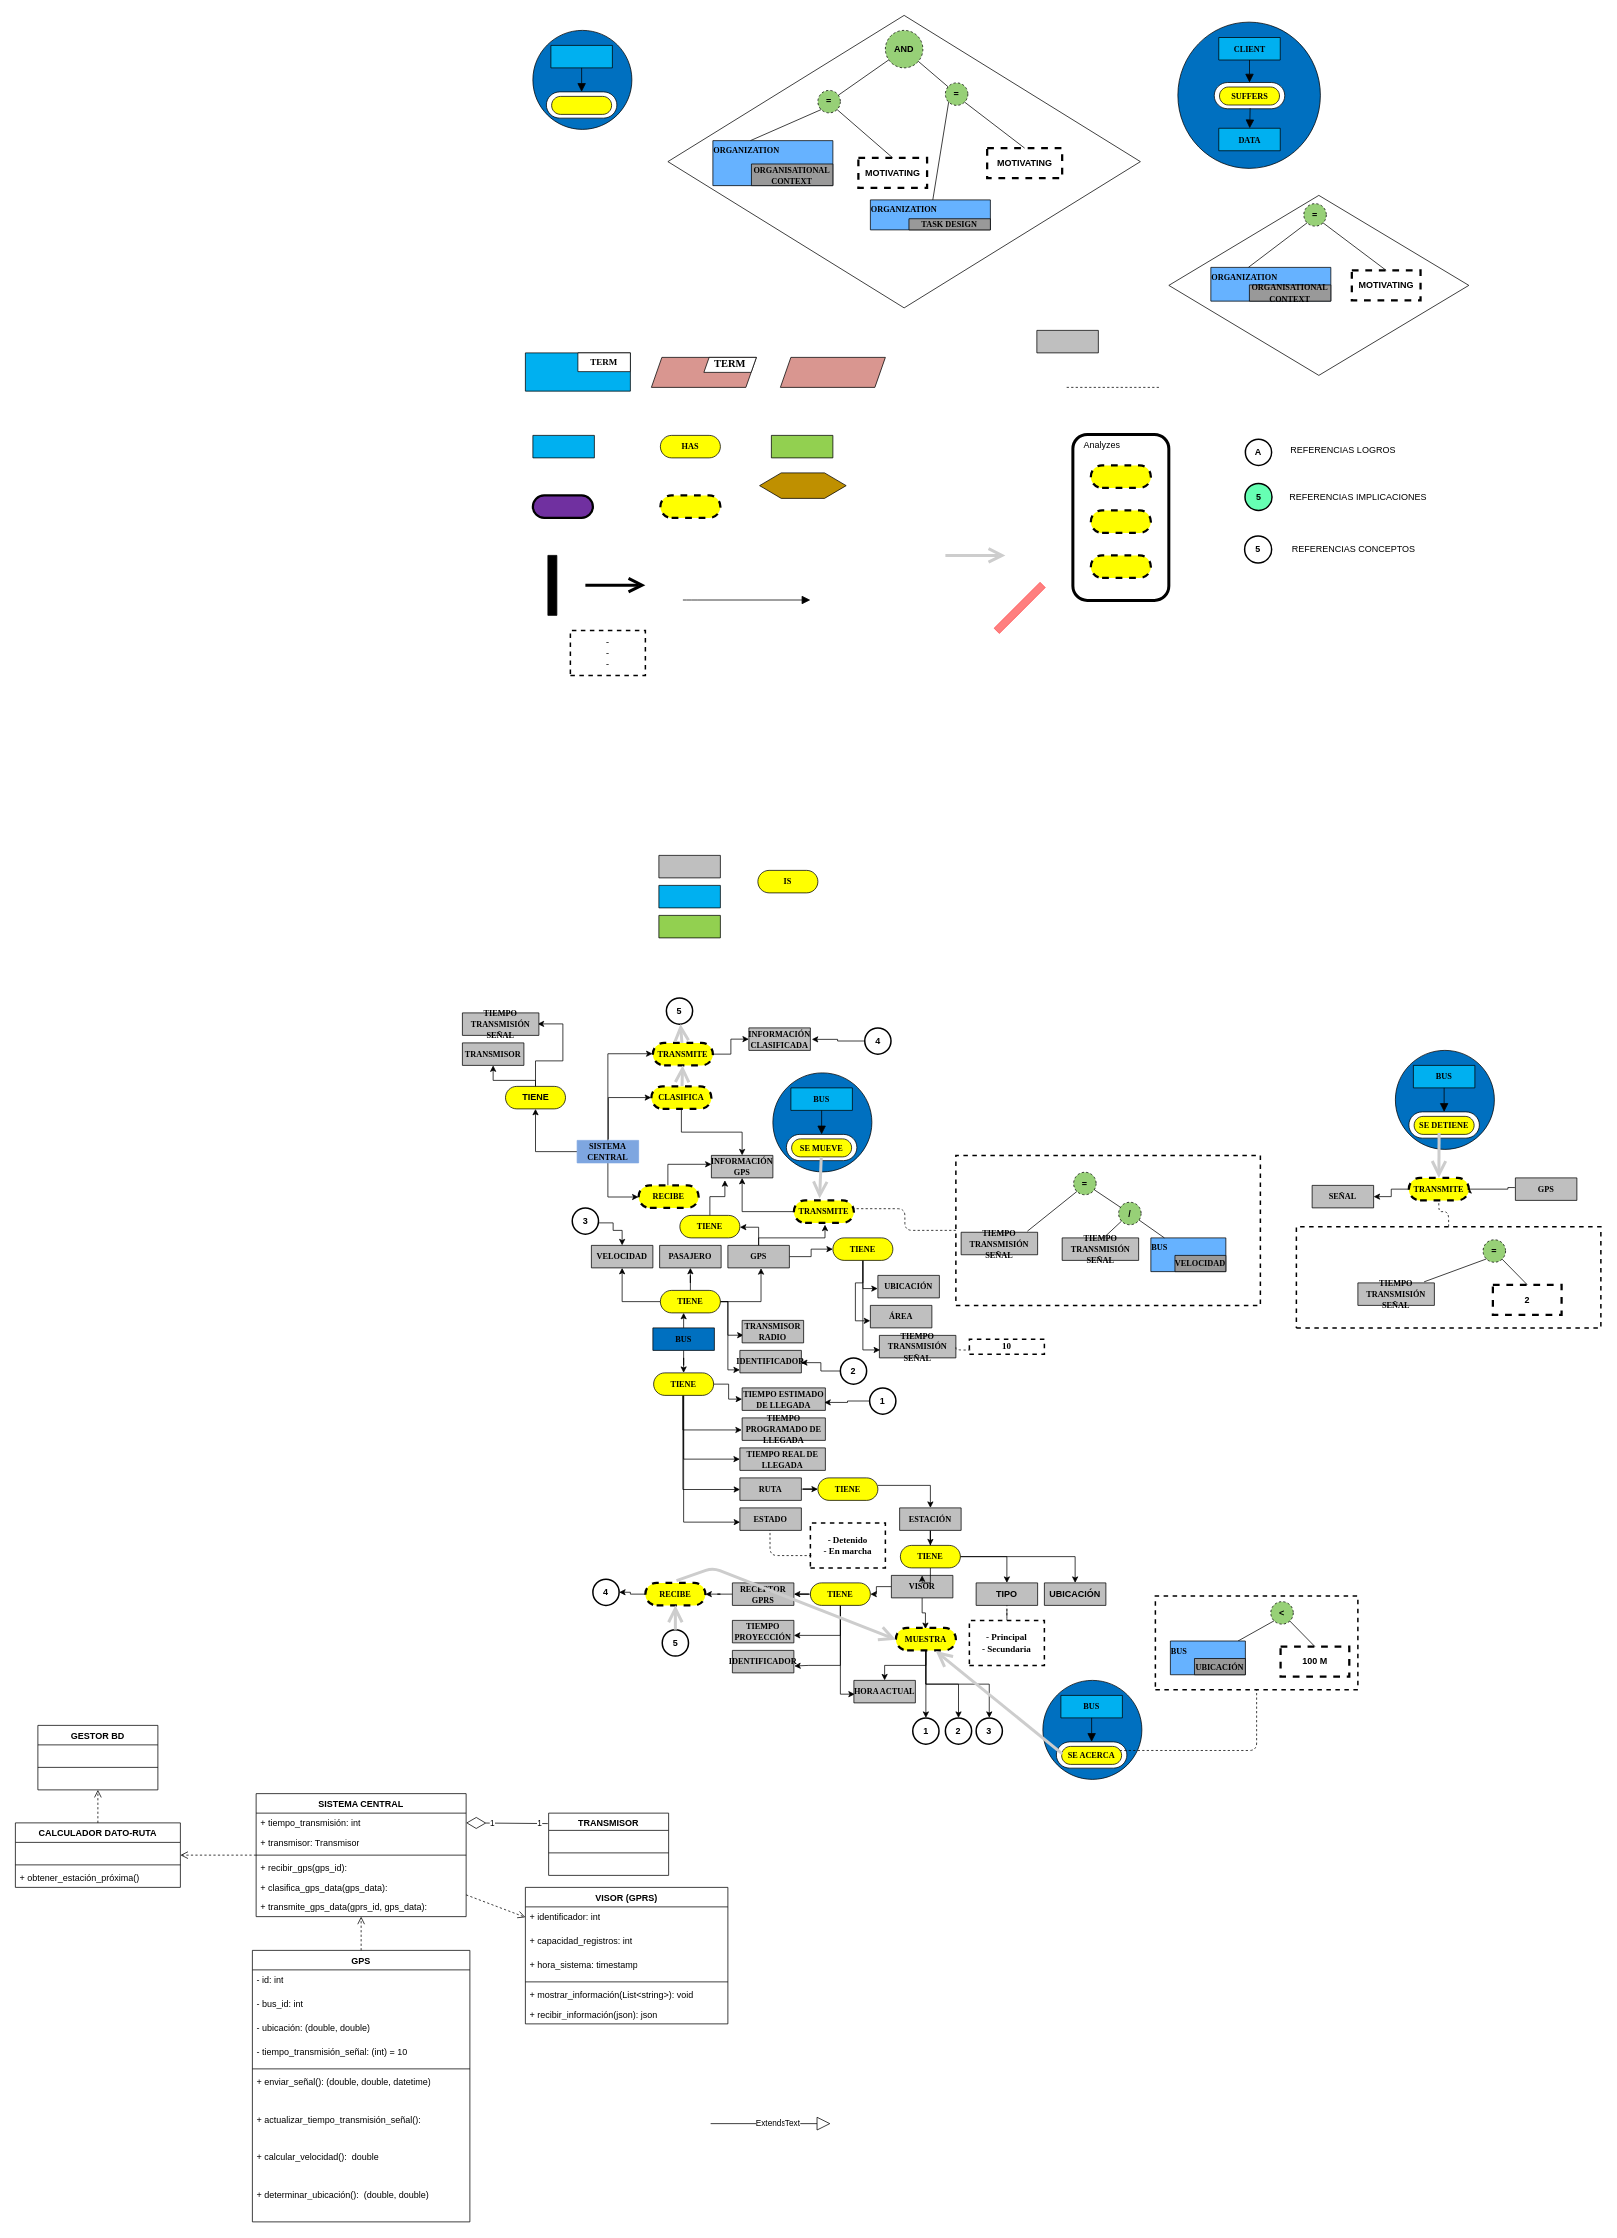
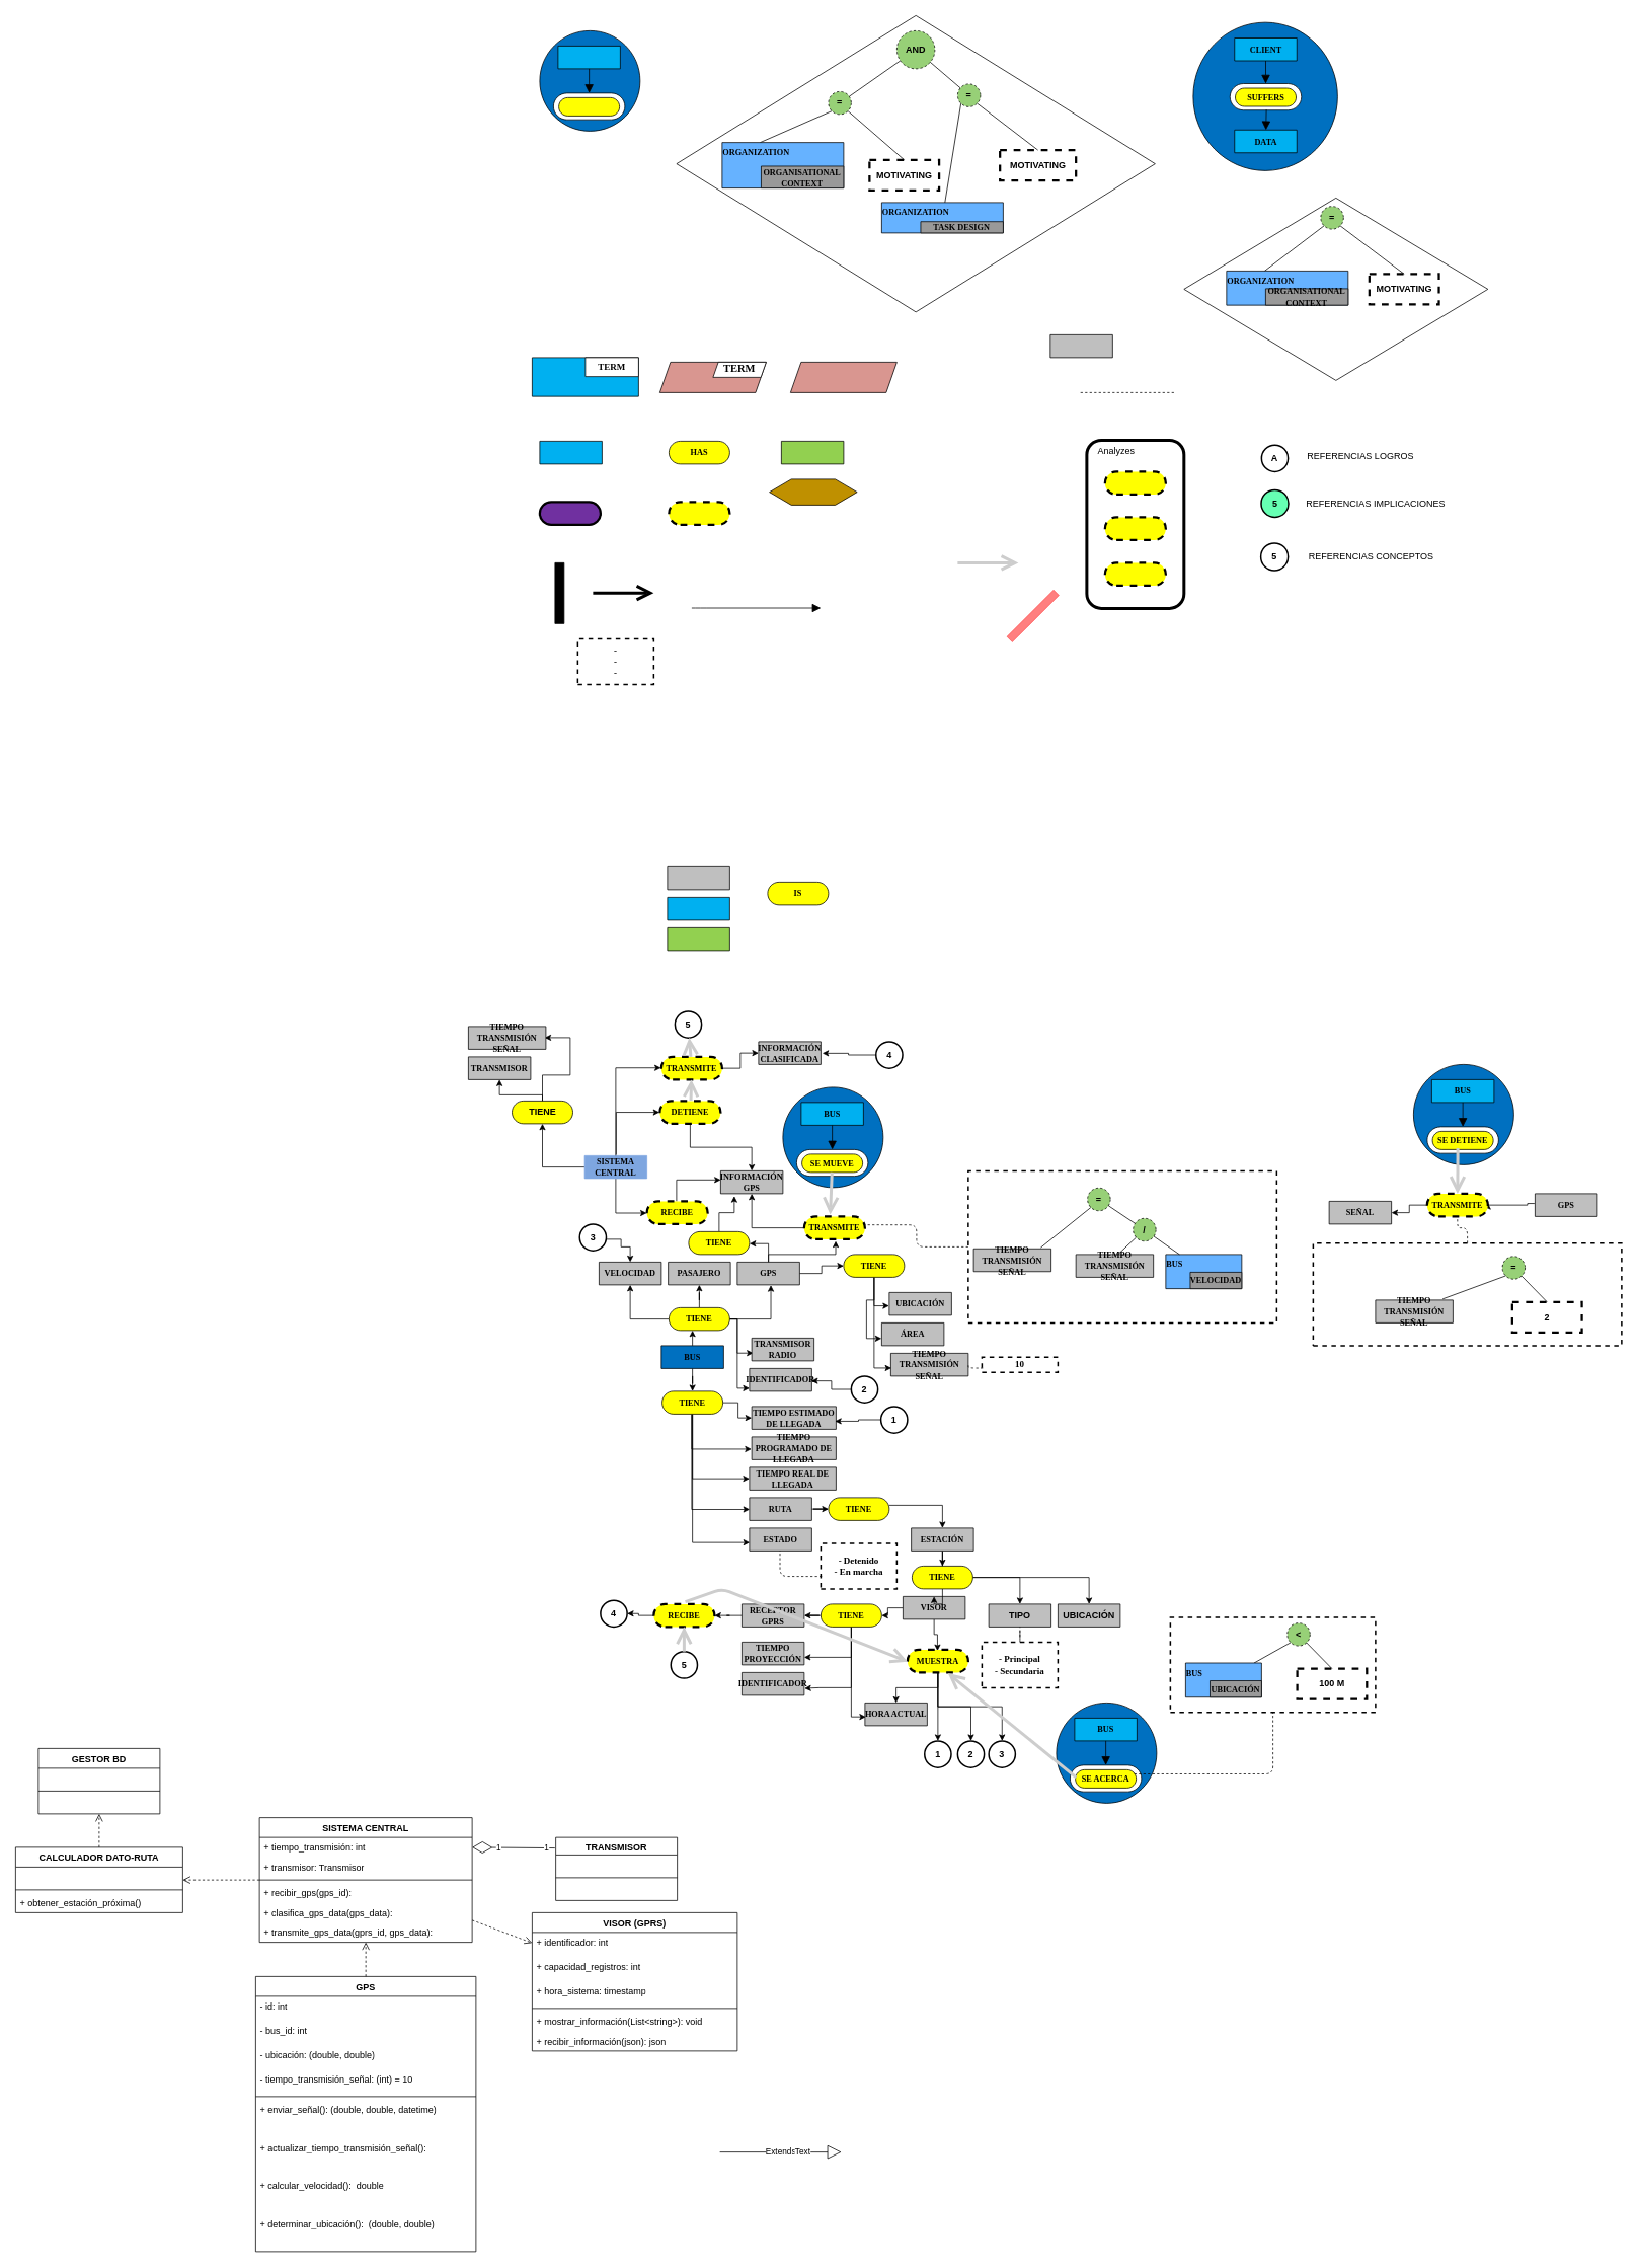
- <mxCell id="190" value="&lt;font style=&quot;font-size: 11px ; font-family: &amp;quot;calibri&amp;quot; ; color: #000000 ; direction: ltr ; letter-spacing: 0px ; line-height: 120% ; opacity: 1&quot;&gt;CLASIFICA&lt;br&gt;&lt;/font&gt;" style="verticalAlign=middle;align=center;vsdxID=1;fillColor=#FFFF00;gradientColor=none;shape=stencil(tVLREoIgEPwaHnEQxsl3s/9gEpSJwDko7e+DsEkze2l627vdu5uFRaxyHe8FosR5sCcxqMZ3iO0Rpcp0ApQPCLEasUpaEC3Yi2lS3fOojOhsr3HDmObyMtsVcYqS29Qh5FEfklwrM5OXeUa/yjkcAwfr7TDpiyTfXvjkMR+Vw2A998qaBac5tAKHU1hq3i4oNwjRr9ofvayt/+Rk+yX/4iWA159KpXWKxJx/z0Bopfyw+g4=);dashed=1;strokeColor=#000000;strokeWidth=3;spacingTop=-1;spacingBottom=-1;spacingLeft=-1;spacingRight=-1;labelBackgroundColor=none;rounded=0;html=1;whiteSpace=wrap;fontColor=#FFFFFF;fontStyle=1" parent="1" vertex="1"><mxGeometry x="868" y="1448" width="80" height="30" as="geometry" /></mxCell>
+ <mxCell id="190" value="&lt;font style=&quot;font-size: 11px ; font-family: &amp;quot;calibri&amp;quot; ; color: #000000 ; direction: ltr ; letter-spacing: 0px ; line-height: 120% ; opacity: 1&quot;&gt;DETIENE&lt;br&gt;&lt;/font&gt;" style="verticalAlign=middle;align=center;vsdxID=1;fillColor=#FFFF00;gradientColor=none;shape=stencil(tVLREoIgEPwaHnEQxsl3s/9gEpSJwDko7e+DsEkze2l627vdu5uFRaxyHe8FosR5sCcxqMZ3iO0Rpcp0ApQPCLEasUpaEC3Yi2lS3fOojOhsr3HDmObyMtsVcYqS29Qh5FEfklwrM5OXeUa/yjkcAwfr7TDpiyTfXvjkMR+Vw2A998qaBac5tAKHU1hq3i4oNwjRr9ofvayt/+Rk+yX/4iWA159KpXWKxJx/z0Bopfyw+g4=);dashed=1;strokeColor=#000000;strokeWidth=3;spacingTop=-1;spacingBottom=-1;spacingLeft=-1;spacingRight=-1;labelBackgroundColor=none;rounded=0;html=1;whiteSpace=wrap;fontColor=#FFFFFF;fontStyle=1" parent="1" vertex="1"><mxGeometry x="868" y="1448" width="80" height="30" as="geometry" /></mxCell>
